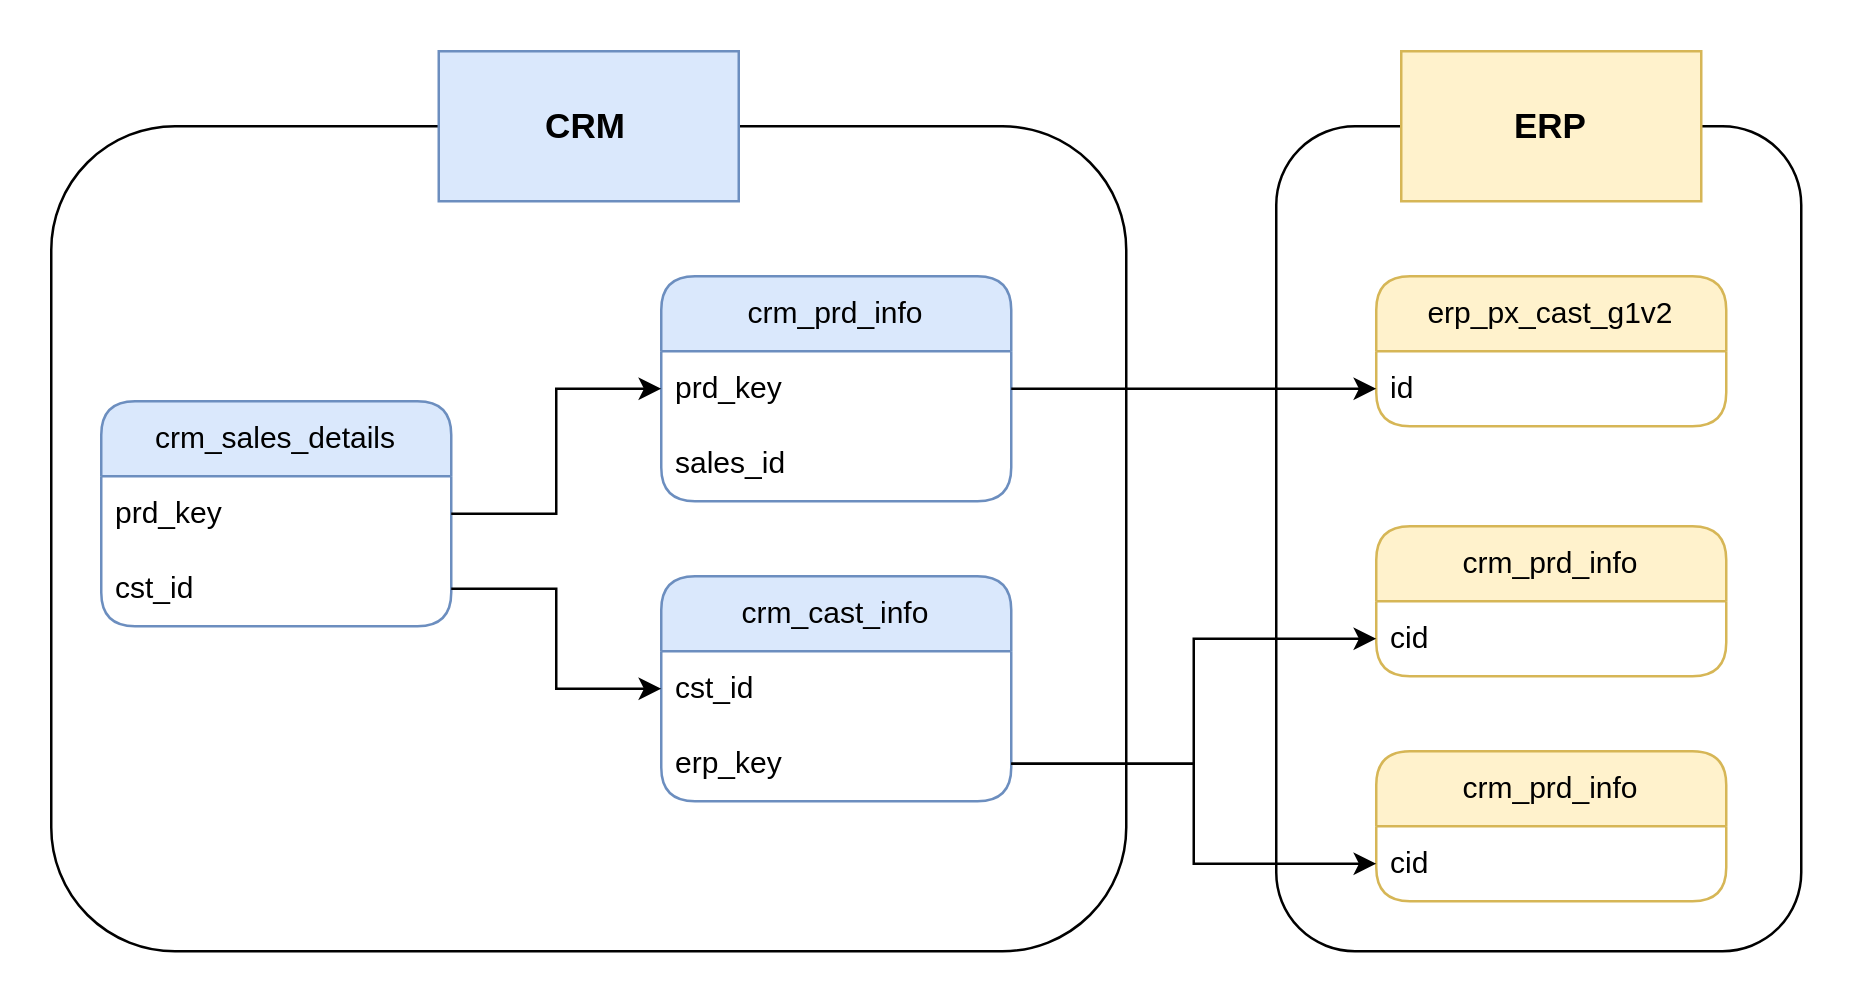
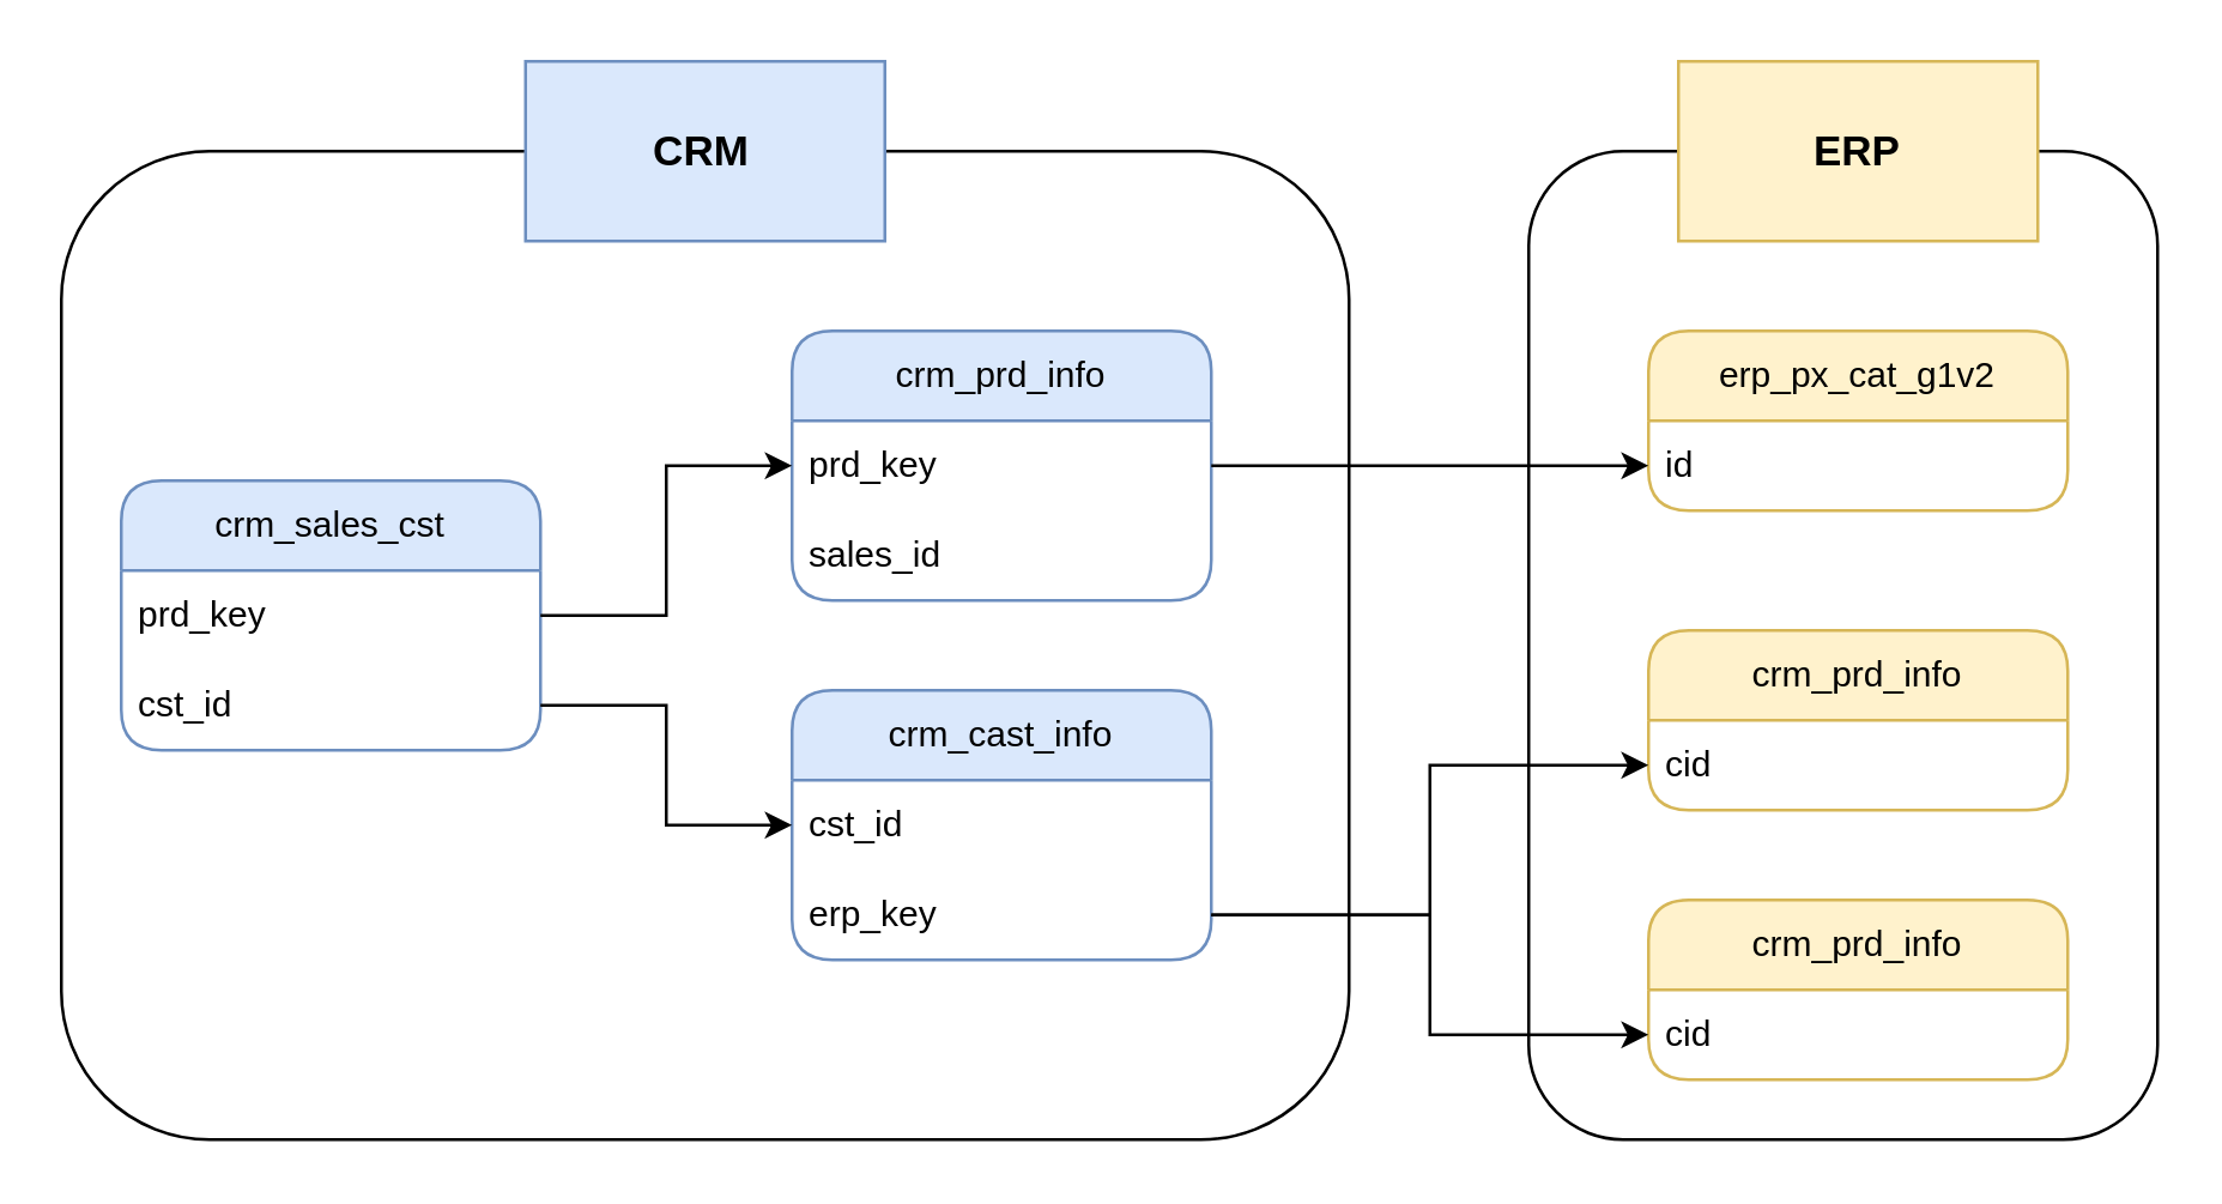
- <mxCell id="11" value="erp_px_cast_g1v2" style="swimlane;fontStyle=0;childLayout=stackLayout;horizontal=1;startSize=30;horizontalStack=0;resizeParent=1;resizeParentMax=0;resizeLast=0;collapsible=1;marginBottom=0;whiteSpace=wrap;html=1;rounded=1;fillColor=#fff2cc;strokeColor=#d6b656;" vertex="1" parent="1"><mxGeometry x="550" y="110" width="140" height="60" as="geometry" /></mxCell>
+ <mxCell id="11" value="erp_px_cat_g1v2" style="swimlane;fontStyle=0;childLayout=stackLayout;horizontal=1;startSize=30;horizontalStack=0;resizeParent=1;resizeParentMax=0;resizeLast=0;collapsible=1;marginBottom=0;whiteSpace=wrap;html=1;rounded=1;fillColor=#fff2cc;strokeColor=#d6b656;" vertex="1" parent="1"><mxGeometry x="550" y="110" width="140" height="60" as="geometry" /></mxCell>
- <mxCell id="2" value="crm_sales_details" style="swimlane;fontStyle=0;childLayout=stackLayout;horizontal=1;startSize=30;horizontalStack=0;resizeParent=1;resizeParentMax=0;resizeLast=0;collapsible=1;marginBottom=0;whiteSpace=wrap;html=1;rounded=1;fillColor=#dae8fc;strokeColor=#6c8ebf;" vertex="1" parent="1"><mxGeometry x="40" y="160" width="140" height="90" as="geometry" /></mxCell>
+ <mxCell id="2" value="crm_sales_cst" style="swimlane;fontStyle=0;childLayout=stackLayout;horizontal=1;startSize=30;horizontalStack=0;resizeParent=1;resizeParentMax=0;resizeLast=0;collapsible=1;marginBottom=0;whiteSpace=wrap;html=1;rounded=1;fillColor=#dae8fc;strokeColor=#6c8ebf;" vertex="1" parent="1"><mxGeometry x="40" y="160" width="140" height="90" as="geometry" /></mxCell>
